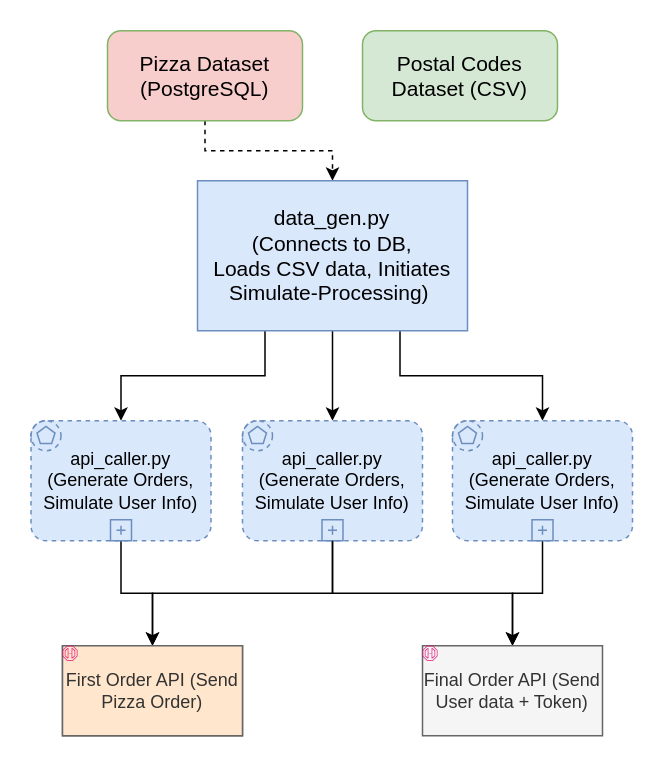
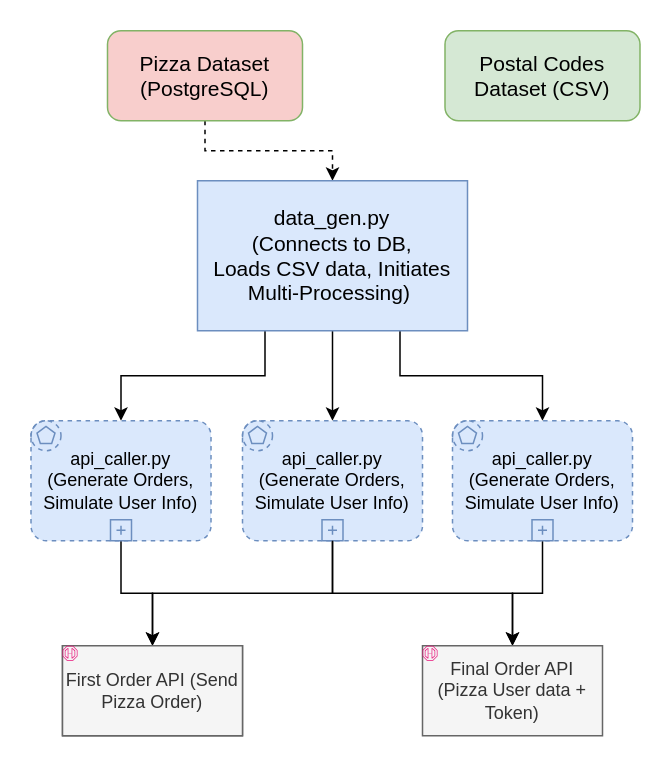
- <mxCell id="4" value="&lt;font style=&quot;font-size: 14px;&quot;&gt;Postal Codes Dataset (CSV)&lt;/font&gt;" style="rounded=1;whiteSpace=wrap;html=1;fillColor=#d5e8d4;strokeColor=#82b366;" vertex="1" parent="1"><mxGeometry x="241" y="20" width="130" height="60" as="geometry" /></mxCell>
+ <mxCell id="4" value="&lt;font style=&quot;font-size: 14px;&quot;&gt;Postal Codes Dataset (CSV)&lt;/font&gt;" style="rounded=1;whiteSpace=wrap;html=1;fillColor=#d5e8d4;strokeColor=#82b366;" vertex="1" parent="1"><mxGeometry x="296" y="20" width="130" height="60" as="geometry" /></mxCell>
- <mxCell id="8" value="&lt;span style=&quot;font-size: 14px;&quot;&gt;&lt;span style=&quot;font-weight: bold; font-size: 13px;&quot;&gt;&amp;nbsp;&lt;/span&gt;&lt;font style=&quot;font-size: 14px;&quot;&gt;data_gen.py&amp;nbsp;&lt;/font&gt;&lt;/span&gt;&lt;div style=&quot;font-size: 14px;&quot;&gt;&lt;font style=&quot;font-size: 14px;&quot;&gt;(Connects &lt;span style=&quot;&quot; class=&quot;hljs-keyword&quot;&gt;to&lt;/span&gt; DB, Loads&amp;nbsp;CSV data, Initiates Simulate&lt;span style=&quot;&quot; class=&quot;hljs-operator&quot;&gt;-&lt;/span&gt;Processing)&amp;nbsp;&lt;/font&gt;&lt;/div&gt;" style="rounded=0;whiteSpace=wrap;html=1;fillColor=#dae8fc;strokeColor=#6c8ebf;" vertex="1" parent="1"><mxGeometry x="131" y="120" width="180" height="100" as="geometry" /></mxCell>
+ <mxCell id="8" value="&lt;span style=&quot;font-size: 14px;&quot;&gt;&lt;span style=&quot;font-weight: bold; font-size: 13px;&quot;&gt;&amp;nbsp;&lt;/span&gt;&lt;font style=&quot;font-size: 14px;&quot;&gt;data_gen.py&amp;nbsp;&lt;/font&gt;&lt;/span&gt;&lt;div style=&quot;font-size: 14px;&quot;&gt;&lt;font style=&quot;font-size: 14px;&quot;&gt;(Connects &lt;span style=&quot;&quot; class=&quot;hljs-keyword&quot;&gt;to&lt;/span&gt; DB, Loads&amp;nbsp;CSV data, Initiates Multi&lt;span style=&quot;&quot; class=&quot;hljs-operator&quot;&gt;-&lt;/span&gt;Processing)&amp;nbsp;&lt;/font&gt;&lt;/div&gt;" style="rounded=0;whiteSpace=wrap;html=1;fillColor=#dae8fc;strokeColor=#6c8ebf;" vertex="1" parent="1"><mxGeometry x="131" y="120" width="180" height="100" as="geometry" /></mxCell>
- <mxCell id="21" value="&lt;span class=&quot;hljs-keyword&quot;&gt;First&lt;/span&gt; &lt;span class=&quot;hljs-keyword&quot;&gt;Order&lt;/span&gt; API (Send Pizza Order)" style="rounded=0;whiteSpace=wrap;html=1;fillColor=#ffe6cc;fontColor=#333333;strokeColor=#666666;" vertex="1" parent="20"><mxGeometry width="120" height="60" as="geometry" /></mxCell>
+ <mxCell id="21" value="&lt;span class=&quot;hljs-keyword&quot;&gt;First&lt;/span&gt; &lt;span class=&quot;hljs-keyword&quot;&gt;Order&lt;/span&gt; API (Send Pizza Order)" style="rounded=0;whiteSpace=wrap;html=1;fillColor=#f5f5f5;fontColor=#333333;strokeColor=#666666;" vertex="1" parent="20"><mxGeometry width="120" height="60" as="geometry" /></mxCell>
- <mxCell id="24" value="&lt;span class=&quot;hljs-keyword&quot;&gt;Final Order&lt;/span&gt; API (Send User data + Token)" style="rounded=0;whiteSpace=wrap;html=1;fillColor=#f5f5f5;fontColor=#333333;strokeColor=#666666;" vertex="1" parent="23"><mxGeometry width="120" height="60" as="geometry" /></mxCell>
+ <mxCell id="24" value="&lt;span class=&quot;hljs-keyword&quot;&gt;Final Order&lt;/span&gt; API (Pizza User data + Token)" style="rounded=0;whiteSpace=wrap;html=1;fillColor=#f5f5f5;fontColor=#333333;strokeColor=#666666;" vertex="1" parent="23"><mxGeometry width="120" height="60" as="geometry" /></mxCell>
